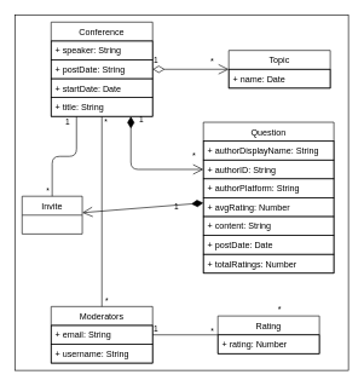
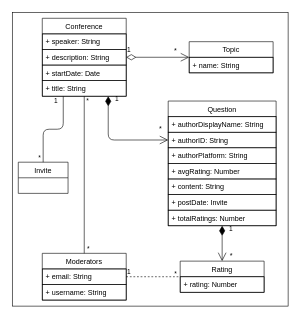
- <mxCell id="7" value="+ postDate: String" style="text;strokeColor=#000000;fillColor=none;align=left;verticalAlign=top;spacingLeft=4;spacingRight=4;overflow=hidden;rotatable=0;points=[[0,0.5],[1,0.5]];portConstraint=eastwest;fontColor=#000000;" parent="5" vertex="1"><mxGeometry y="52" width="140" height="26" as="geometry" /></mxCell>
+ <mxCell id="7" value="+ description: String" style="text;strokeColor=#000000;fillColor=none;align=left;verticalAlign=top;spacingLeft=4;spacingRight=4;overflow=hidden;rotatable=0;points=[[0,0.5],[1,0.5]];portConstraint=eastwest;fontColor=#000000;" parent="5" vertex="1"><mxGeometry y="52" width="140" height="26" as="geometry" /></mxCell>
- <mxCell id="11" value="+ name: Date" style="text;strokeColor=#000000;fillColor=none;align=left;verticalAlign=top;spacingLeft=4;spacingRight=4;overflow=hidden;rotatable=0;points=[[0,0.5],[1,0.5]];portConstraint=eastwest;fontColor=#000000;" parent="10" vertex="1"><mxGeometry y="26" width="140" height="26" as="geometry" /></mxCell>
+ <mxCell id="11" value="+ name: String" style="text;strokeColor=#000000;fillColor=none;align=left;verticalAlign=top;spacingLeft=4;spacingRight=4;overflow=hidden;rotatable=0;points=[[0,0.5],[1,0.5]];portConstraint=eastwest;fontColor=#000000;" parent="10" vertex="1"><mxGeometry y="26" width="140" height="26" as="geometry" /></mxCell>
- <mxCell id="24" value="1" style="endArrow=open;html=1;endSize=12;startArrow=diamondThin;startSize=14;startFill=1;align=left;verticalAlign=bottom;fontColor=#000000;strokeColor=#000000;fillColor=none;labelBackgroundColor=none;" parent="1" target="32" edge="1" source="14"><mxGeometry x="-0.489" y="10" relative="1" as="geometry"><mxPoint x="460" y="303.988" as="sourcePoint" /><mxPoint x="623.94" y="428" as="targetPoint" /><mxPoint as="offset" /></mxGeometry></mxCell>
+ <mxCell id="24" value="1" style="endArrow=open;html=1;endSize=12;startArrow=diamondThin;startSize=14;startFill=1;align=left;verticalAlign=bottom;fontColor=#000000;strokeColor=#000000;fillColor=none;labelBackgroundColor=none;" parent="1" target="3" edge="1" source="14"><mxGeometry x="-0.489" y="10" relative="1" as="geometry"><mxPoint x="460" y="303.988" as="sourcePoint" /><mxPoint x="623.94" y="428" as="targetPoint" /><mxPoint as="offset" /></mxGeometry></mxCell>
- <mxCell id="20" value="+ postDate: Date" style="text;strokeColor=#000000;fillColor=none;align=left;verticalAlign=top;spacingLeft=4;spacingRight=4;overflow=hidden;rotatable=0;points=[[0,0.5],[1,0.5]];portConstraint=eastwest;fontColor=#000000;" parent="14" vertex="1"><mxGeometry y="156" width="180" height="26" as="geometry" /></mxCell>
+ <mxCell id="20" value="+ postDate: Invite" style="text;strokeColor=#000000;fillColor=none;align=left;verticalAlign=top;spacingLeft=4;spacingRight=4;overflow=hidden;rotatable=0;points=[[0,0.5],[1,0.5]];portConstraint=eastwest;fontColor=#000000;" parent="14" vertex="1"><mxGeometry y="156" width="180" height="26" as="geometry" /></mxCell>
- <mxCell id="33" value="" style="endArrow=none;html=1;fontColor=#000000;strokeColor=#000000;" edge="1" parent="1" source="26" target="3"><mxGeometry relative="1" as="geometry"><mxPoint x="98" y="432" as="sourcePoint" /><mxPoint x="97.64" y="170.052" as="targetPoint" /></mxGeometry></mxCell>
+ <mxCell id="33" value="" style="endArrow=none;html=1;fontColor=#000000;strokeColor=#000000;dashed=1;" edge="1" parent="1" source="26" target="3"><mxGeometry relative="1" as="geometry"><mxPoint x="98" y="432" as="sourcePoint" /><mxPoint x="97.64" y="170.052" as="targetPoint" /></mxGeometry></mxCell>
